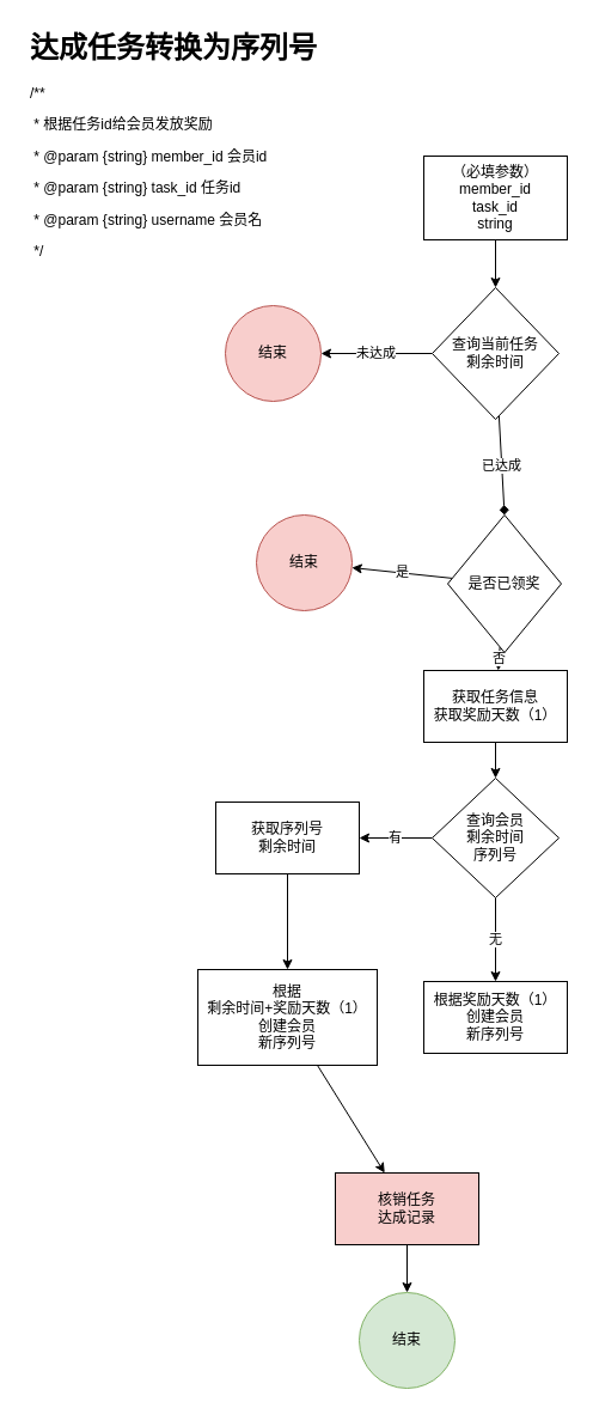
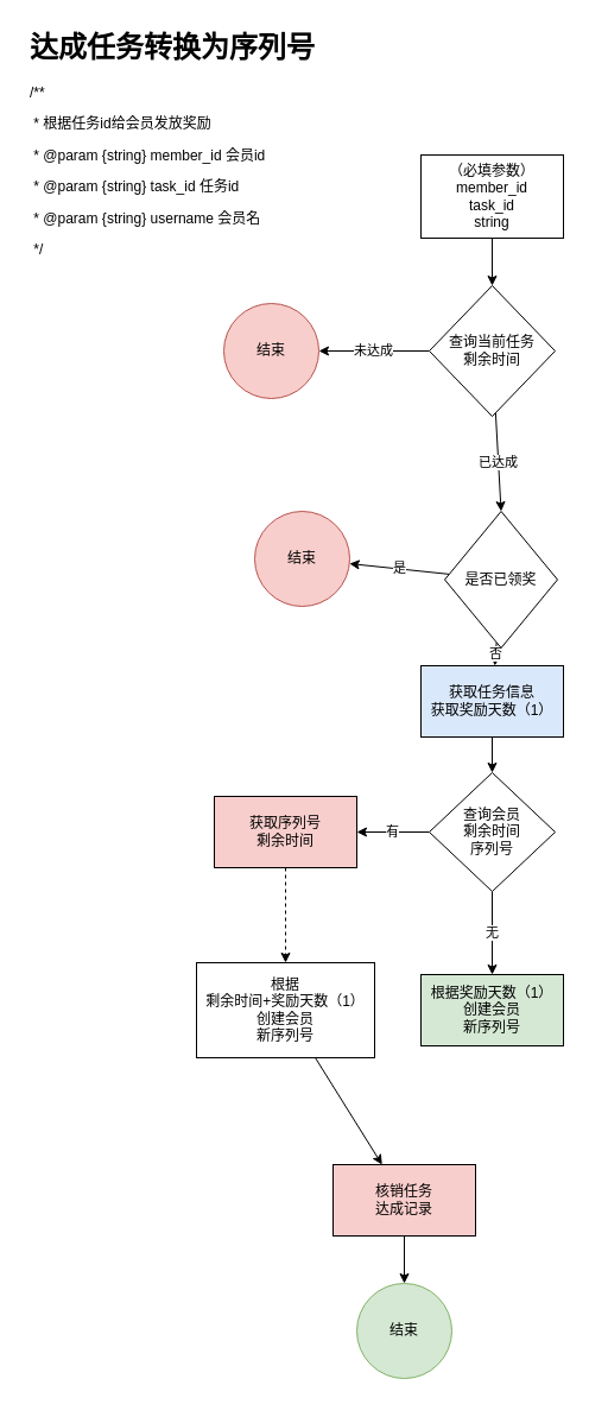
- <mxCell id="6" value="已达成" style="edgeStyle=none;html=1;entryX=0.5;entryY=0;entryDx=0;entryDy=0;endArrow=diamond;" edge="1" parent="1" source="7" target="11"><mxGeometry relative="1" as="geometry"><mxPoint x="414" y="455" as="targetPoint" /></mxGeometry></mxCell>
+ <mxCell id="6" value="已达成" style="edgeStyle=none;html=1;entryX=0.5;entryY=0;entryDx=0;entryDy=0;" edge="1" parent="1" source="7" target="11"><mxGeometry relative="1" as="geometry"><mxPoint x="414" y="455" as="targetPoint" /></mxGeometry></mxCell>
- <mxCell id="14" value="获取任务信息&lt;br&gt;获取奖励天数（1）" style="whiteSpace=wrap;html=1;" vertex="1" parent="1"><mxGeometry x="354" y="560" width="120" height="60" as="geometry" /></mxCell>
+ <mxCell id="14" value="获取任务信息&lt;br&gt;获取奖励天数（1）" style="whiteSpace=wrap;html=1;fillColor=#dae8fc;" vertex="1" parent="1"><mxGeometry x="354" y="560" width="120" height="60" as="geometry" /></mxCell>
- <mxCell id="19" value="获取序列号&lt;br&gt;剩余时间" style="whiteSpace=wrap;html=1;" vertex="1" parent="1"><mxGeometry x="180" y="670" width="120" height="60" as="geometry" /></mxCell>
+ <mxCell id="19" value="获取序列号&lt;br&gt;剩余时间" style="whiteSpace=wrap;html=1;fillColor=#f8cecc;" vertex="1" parent="1"><mxGeometry x="180" y="670" width="120" height="60" as="geometry" /></mxCell>
- <mxCell id="18" value="" style="edgeStyle=none;html=1;" edge="1" parent="1" source="19" target="22"><mxGeometry relative="1" as="geometry" /></mxCell>
+ <mxCell id="18" value="" style="edgeStyle=none;html=1;dashed=1;" edge="1" parent="1" source="19" target="22"><mxGeometry relative="1" as="geometry" /></mxCell>
- <mxCell id="20" value="根据奖励天数（1）&lt;br&gt;创建会员&lt;br&gt;新序列号" style="whiteSpace=wrap;html=1;" vertex="1" parent="1"><mxGeometry x="354" y="820" width="120" height="60" as="geometry" /></mxCell>
+ <mxCell id="20" value="根据奖励天数（1）&lt;br&gt;创建会员&lt;br&gt;新序列号" style="whiteSpace=wrap;html=1;fillColor=#d5e8d4;" vertex="1" parent="1"><mxGeometry x="354" y="820" width="120" height="60" as="geometry" /></mxCell>
